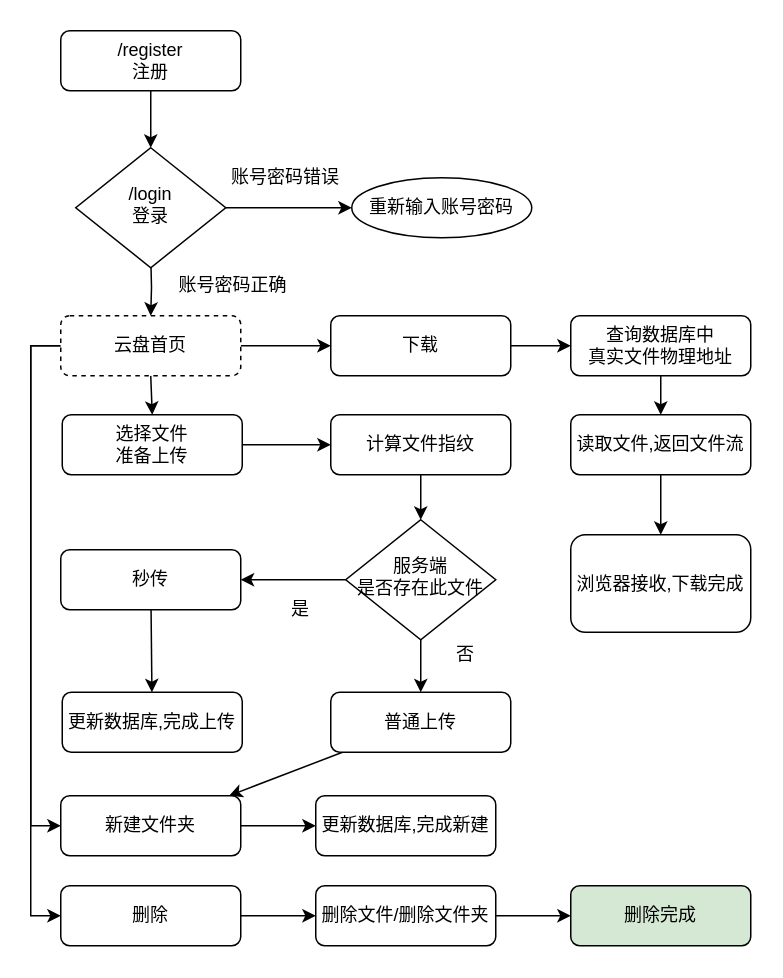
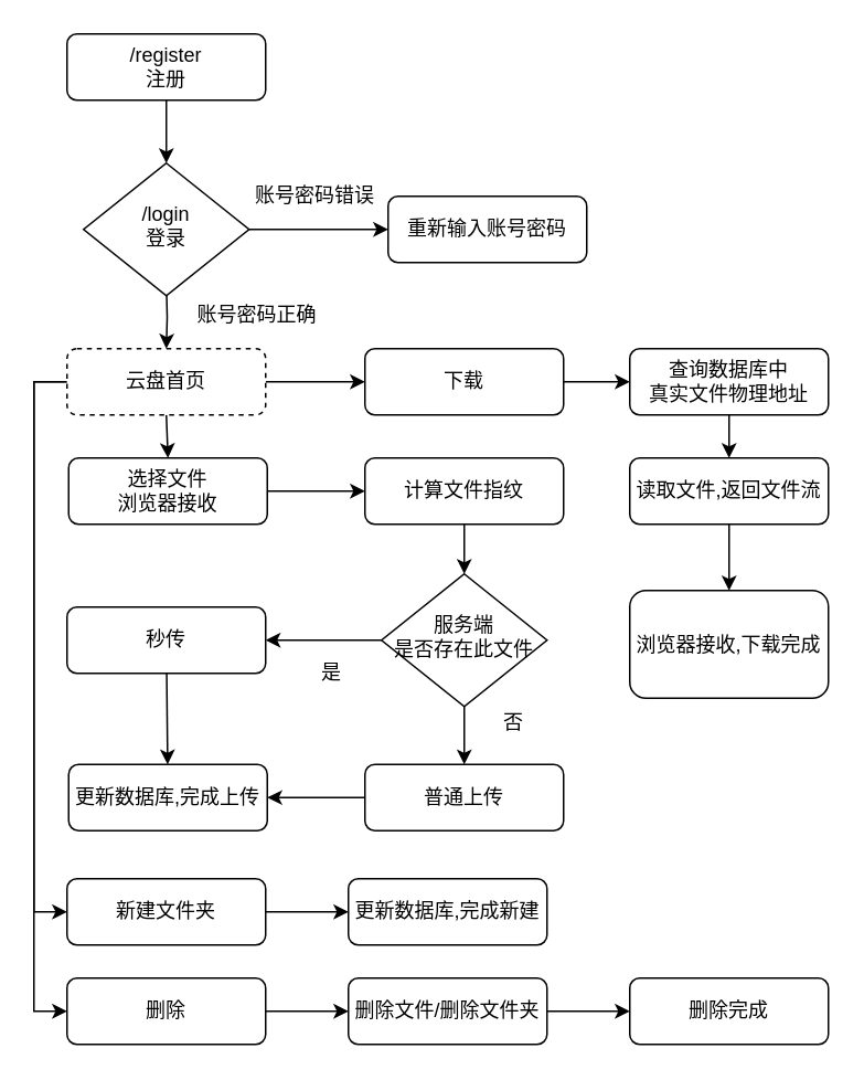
- <mxCell id="7" value="重新输入账号密码" style="ellipse;whiteSpace=wrap;html=1;fontSize=12;glass=0;strokeWidth=1;shadow=0;" parent="1" vertex="1"><mxGeometry x="234" y="118" width="120" height="40" as="geometry" /></mxCell>
+ <mxCell id="7" value="重新输入账号密码" style="rounded=1;whiteSpace=wrap;html=1;fontSize=12;glass=0;strokeWidth=1;shadow=0;" parent="1" vertex="1"><mxGeometry x="234" y="118" width="120" height="40" as="geometry" /></mxCell>
- <mxCell id="16" value="选择文件&lt;br&gt;准备上传" style="rounded=1;whiteSpace=wrap;html=1;fontSize=12;glass=0;strokeWidth=1;shadow=0;" parent="1" vertex="1"><mxGeometry x="41" y="276" width="120" height="40" as="geometry" /></mxCell>
+ <mxCell id="16" value="选择文件&lt;br&gt;浏览器接收" style="rounded=1;whiteSpace=wrap;html=1;fontSize=12;glass=0;strokeWidth=1;shadow=0;" parent="1" vertex="1"><mxGeometry x="41" y="276" width="120" height="40" as="geometry" /></mxCell>
- <mxCell id="26" value="" style="edgeStyle=none;rounded=0;orthogonalLoop=1;jettySize=auto;html=1;" parent="1" source="27" target="37" edge="1"><mxGeometry relative="1" as="geometry" /></mxCell>
+ <mxCell id="26" value="" style="edgeStyle=none;rounded=0;orthogonalLoop=1;jettySize=auto;html=1;" parent="1" source="27" target="25" edge="1"><mxGeometry relative="1" as="geometry" /></mxCell>
- <mxCell id="43" value="删除完成" style="rounded=1;whiteSpace=wrap;html=1;fontSize=12;glass=0;strokeWidth=1;shadow=0;fillColor=#d5e8d4;" parent="1" vertex="1"><mxGeometry x="380" y="590" width="120" height="40" as="geometry" /></mxCell>
+ <mxCell id="43" value="删除完成" style="rounded=1;whiteSpace=wrap;html=1;fontSize=12;glass=0;strokeWidth=1;shadow=0;" parent="1" vertex="1"><mxGeometry x="380" y="590" width="120" height="40" as="geometry" /></mxCell>
